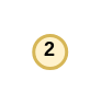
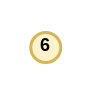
- <mxCell id="4" value="2" style="text;html=1;strokeColor=none;fillColor=none;align=center;verticalAlign=middle;whiteSpace=wrap;rounded=0;fontStyle=1" parent="2" vertex="1"><mxGeometry x="5" width="10" height="20" as="geometry" /></mxCell>
+ <mxCell id="4" value="6" style="text;html=1;strokeColor=none;fillColor=none;align=center;verticalAlign=middle;whiteSpace=wrap;rounded=0;fontStyle=1" parent="2" vertex="1"><mxGeometry x="5" width="10" height="20" as="geometry" /></mxCell>
